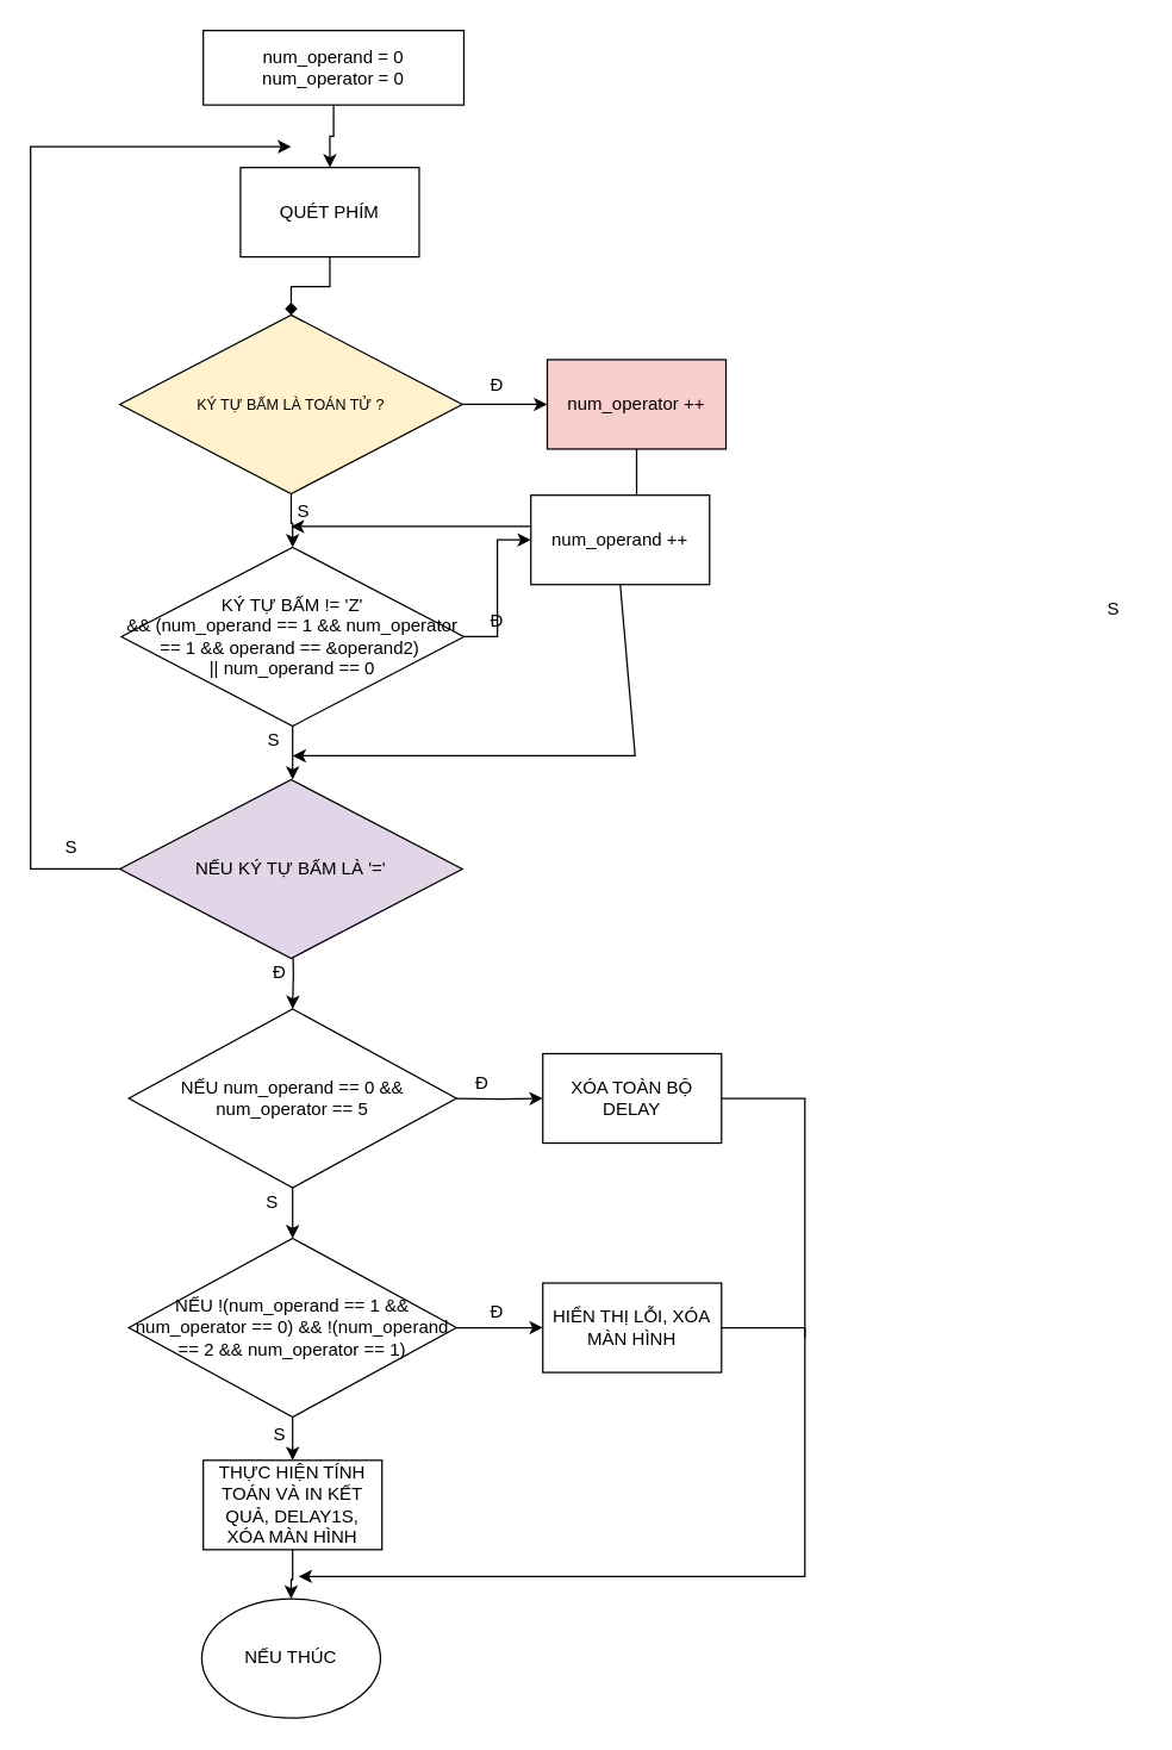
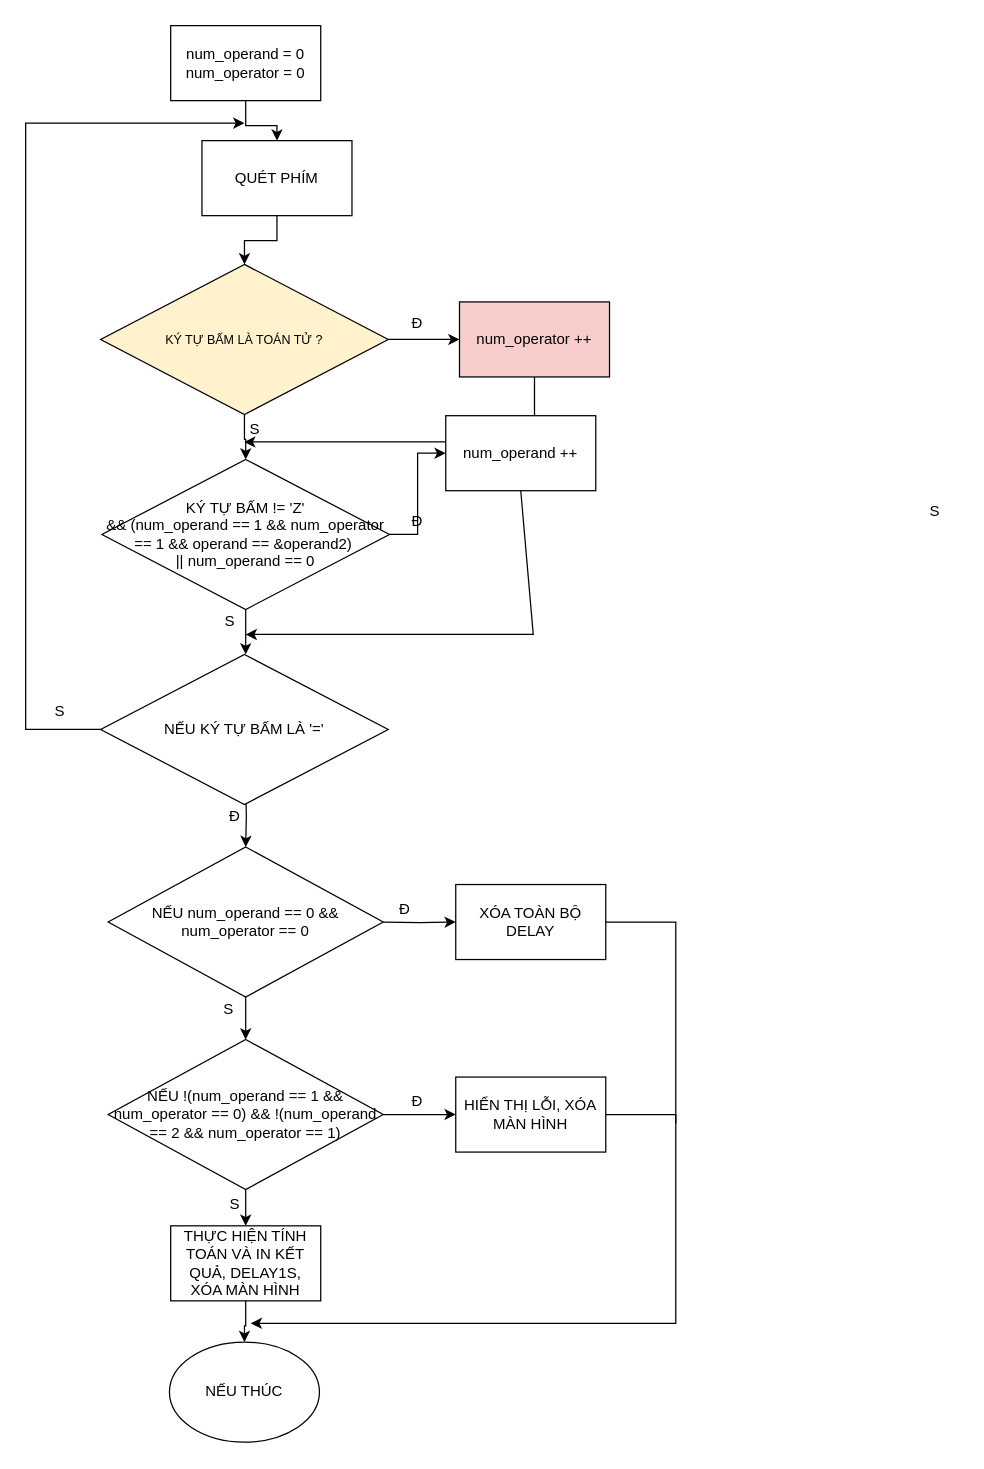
- <mxCell id="3" value="num_operand = 0&lt;br&gt;num_operator = 0" style="rounded=0;whiteSpace=wrap;html=1;" vertex="1" parent="1"><mxGeometry x="136" y="20" width="175" height="50" as="geometry" /></mxCell>
+ <mxCell id="3" value="num_operand = 0&lt;br&gt;num_operator = 0" style="rounded=0;whiteSpace=wrap;html=1;" vertex="1" parent="1"><mxGeometry x="136" y="20" width="120" height="60" as="geometry" /></mxCell>
- <mxCell id="7" value="" style="edgeStyle=orthogonalEdgeStyle;rounded=0;orthogonalLoop=1;jettySize=auto;html=1;endArrow=diamond;" edge="1" parent="1" source="8" target="6"><mxGeometry relative="1" as="geometry" /></mxCell>
+ <mxCell id="7" value="" style="edgeStyle=orthogonalEdgeStyle;rounded=0;orthogonalLoop=1;jettySize=auto;html=1;" edge="1" parent="1" source="8" target="6"><mxGeometry relative="1" as="geometry" /></mxCell>
- <mxCell id="18" value="NẾU KÝ TỰ BẤM LÀ '='" style="rhombus;whiteSpace=wrap;html=1;fillColor=#e1d5e7;" vertex="1" parent="1"><mxGeometry x="80" y="523" width="230" height="120" as="geometry" /></mxCell>
+ <mxCell id="18" value="NẾU KÝ TỰ BẤM LÀ '='" style="rhombus;whiteSpace=wrap;html=1;" vertex="1" parent="1"><mxGeometry x="80" y="523" width="230" height="120" as="geometry" /></mxCell>
- <mxCell id="20" value="NẾU num_operand == 0 &amp;amp;&amp;amp; num_operator == 5" style="rhombus;whiteSpace=wrap;html=1;" vertex="1" parent="1"><mxGeometry x="86" y="677" width="220" height="120" as="geometry" /></mxCell>
+ <mxCell id="20" value="NẾU num_operand == 0 &amp;amp;&amp;amp; num_operator == 0" style="rhombus;whiteSpace=wrap;html=1;" vertex="1" parent="1"><mxGeometry x="86" y="677" width="220" height="120" as="geometry" /></mxCell>
